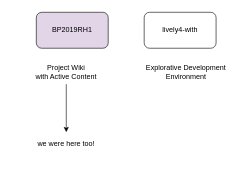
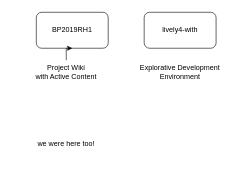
- <mxCell id="3" value="BP2019RH1" style="rounded=1;whiteSpace=wrap;html=1;fillColor=#e1d5e7;" parent="1" vertex="1"><mxGeometry x="60" y="20" width="120" height="60" as="geometry" /></mxCell>
+ <mxCell id="3" value="BP2019RH1" style="rounded=1;whiteSpace=wrap;html=1;" parent="1" vertex="1"><mxGeometry x="60" y="20" width="120" height="60" as="geometry" /></mxCell>
- <mxCell id="4" value="Explorative Development Environment" style="text;html=1;strokeColor=none;fillColor=none;align=center;verticalAlign=middle;whiteSpace=wrap;rounded=0;" parent="1" vertex="1"><mxGeometry x="220" y="100" width="180" height="40" as="geometry" /></mxCell>
+ <mxCell id="4" value="Explorative Development Environment" style="text;html=1;strokeColor=none;fillColor=none;align=center;verticalAlign=middle;whiteSpace=wrap;rounded=0;" parent="1" vertex="1"><mxGeometry x="210" y="100" width="180" height="40" as="geometry" /></mxCell>
- <mxCell id="5" value="" style="edgeStyle=orthogonalEdgeStyle;rounded=0;orthogonalLoop=1;jettySize=auto;html=1;" edge="1" parent="1" source="6" target="7"><mxGeometry relative="1" as="geometry" /></mxCell>
+ <mxCell id="5" value="" style="edgeStyle=orthogonalEdgeStyle;rounded=0;orthogonalLoop=1;jettySize=auto;html=1;" edge="1" parent="1" source="6" target="3"><mxGeometry relative="1" as="geometry" /></mxCell>
